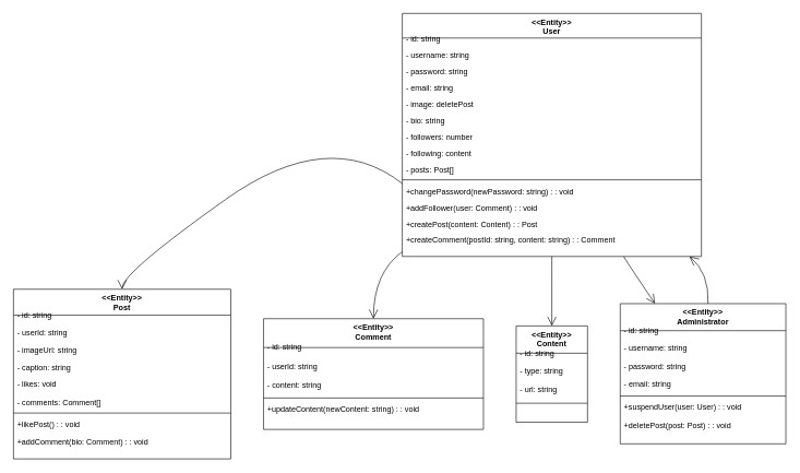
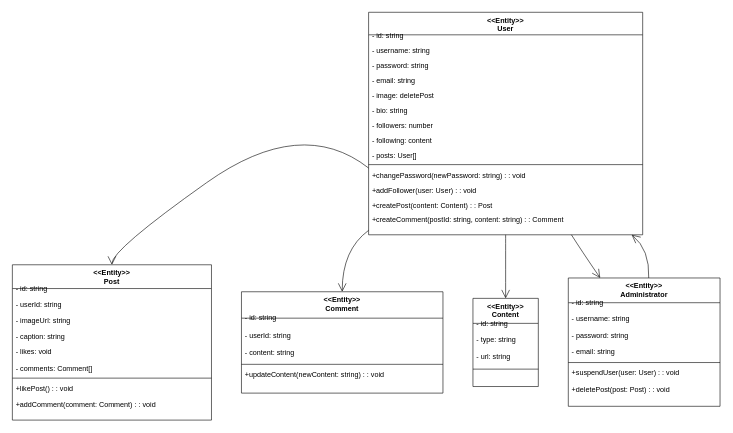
- <mxCell id="11" value="- posts: Post[]" style="text;strokeColor=none;fillColor=none;align=left;verticalAlign=top;spacingLeft=4;spacingRight=4;overflow=hidden;rotatable=0;points=[[0,0.5],[1,0.5]];portConstraint=eastwest;" parent="2" vertex="1"><mxGeometry y="225" width="457" height="25" as="geometry" /></mxCell>
+ <mxCell id="11" value="- posts: User[]" style="text;strokeColor=none;fillColor=none;align=left;verticalAlign=top;spacingLeft=4;spacingRight=4;overflow=hidden;rotatable=0;points=[[0,0.5],[1,0.5]];portConstraint=eastwest;" parent="2" vertex="1"><mxGeometry y="225" width="457" height="25" as="geometry" /></mxCell>
- <mxCell id="14" value="+addFollower(user: Comment) : : void" style="text;strokeColor=none;fillColor=none;align=left;verticalAlign=top;spacingLeft=4;spacingRight=4;overflow=hidden;rotatable=0;points=[[0,0.5],[1,0.5]];portConstraint=eastwest;" parent="2" vertex="1"><mxGeometry y="283" width="457" height="25" as="geometry" /></mxCell>
+ <mxCell id="14" value="+addFollower(user: User) : : void" style="text;strokeColor=none;fillColor=none;align=left;verticalAlign=top;spacingLeft=4;spacingRight=4;overflow=hidden;rotatable=0;points=[[0,0.5],[1,0.5]];portConstraint=eastwest;" parent="2" vertex="1"><mxGeometry y="283" width="457" height="25" as="geometry" /></mxCell>
- <mxCell id="26" value="+addComment(bio: Comment) : : void" style="text;strokeColor=none;fillColor=none;align=left;verticalAlign=top;spacingLeft=4;spacingRight=4;overflow=hidden;rotatable=0;points=[[0,0.5],[1,0.5]];portConstraint=eastwest;" parent="17" vertex="1"><mxGeometry y="219" width="332" height="26" as="geometry" /></mxCell>
+ <mxCell id="26" value="+addComment(comment: Comment) : : void" style="text;strokeColor=none;fillColor=none;align=left;verticalAlign=top;spacingLeft=4;spacingRight=4;overflow=hidden;rotatable=0;points=[[0,0.5],[1,0.5]];portConstraint=eastwest;" parent="17" vertex="1"><mxGeometry y="219" width="332" height="26" as="geometry" /></mxCell>
